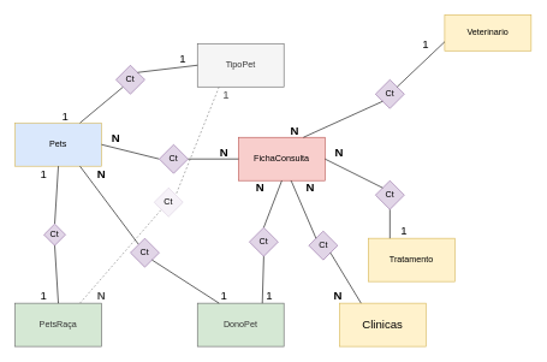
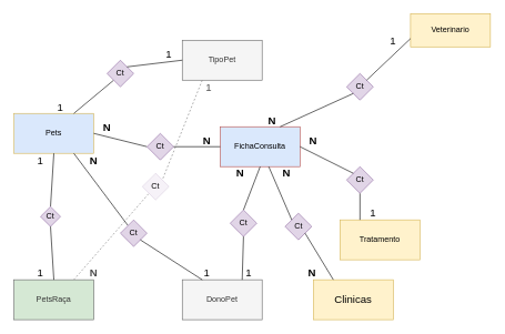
- <mxCell id="4" value="FichaConsulta" style="rounded=0;whiteSpace=wrap;html=1;fillColor=#f8cecc;strokeColor=#b85450;" vertex="1" parent="1"><mxGeometry x="330" y="190" width="120" height="60" as="geometry" /></mxCell>
+ <mxCell id="4" value="FichaConsulta" style="rounded=0;whiteSpace=wrap;html=1;fillColor=#dae8fc;strokeColor=#b85450;" vertex="1" parent="1"><mxGeometry x="330" y="190" width="120" height="60" as="geometry" /></mxCell>
- <mxCell id="5" value="DonoPet" style="rounded=0;whiteSpace=wrap;html=1;fillColor=#d5e8d4;strokeColor=#666666;fontColor=#333333;" vertex="1" parent="1"><mxGeometry x="273" y="420" width="120" height="60" as="geometry" /></mxCell>
+ <mxCell id="5" value="DonoPet" style="rounded=0;whiteSpace=wrap;html=1;fillColor=#f5f5f5;strokeColor=#666666;fontColor=#333333;" vertex="1" parent="1"><mxGeometry x="273" y="420" width="120" height="60" as="geometry" /></mxCell>
